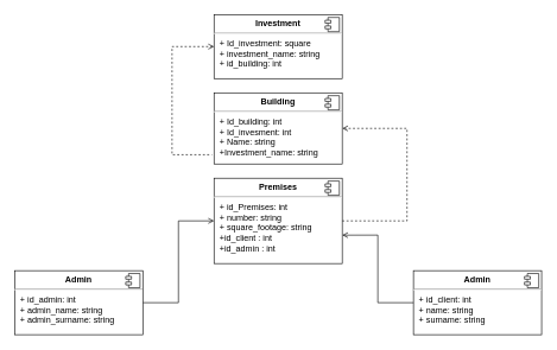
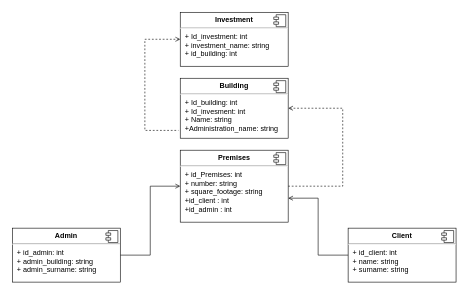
- <mxCell id="6" value="&lt;p style=&quot;margin:0px;margin-top:6px;text-align:center;&quot;&gt;&lt;b&gt;Investment&lt;/b&gt;&lt;/p&gt;&lt;hr&gt;&lt;p style=&quot;margin:0px;margin-left:8px;&quot;&gt;+ Id_investment: square&lt;br&gt;+ investment_name: string&lt;/p&gt;&lt;p style=&quot;margin:0px;margin-left:8px;&quot;&gt;+ id_building: int&lt;/p&gt;&lt;p style=&quot;margin:0px;margin-left:8px;&quot;&gt;&lt;br&gt;&lt;/p&gt;" style="align=left;overflow=fill;html=1;dropTarget=0;whiteSpace=wrap;" vertex="1" parent="1"><mxGeometry x="300" y="20" width="180" height="90" as="geometry" /></mxCell>
+ <mxCell id="6" value="&lt;p style=&quot;margin:0px;margin-top:6px;text-align:center;&quot;&gt;&lt;b&gt;Investment&lt;/b&gt;&lt;/p&gt;&lt;hr&gt;&lt;p style=&quot;margin:0px;margin-left:8px;&quot;&gt;+ Id_investment: int&lt;br&gt;+ investment_name: string&lt;/p&gt;&lt;p style=&quot;margin:0px;margin-left:8px;&quot;&gt;+ id_building: int&lt;/p&gt;&lt;p style=&quot;margin:0px;margin-left:8px;&quot;&gt;&lt;br&gt;&lt;/p&gt;" style="align=left;overflow=fill;html=1;dropTarget=0;whiteSpace=wrap;" vertex="1" parent="1"><mxGeometry x="300" y="20" width="180" height="90" as="geometry" /></mxCell>
- <mxCell id="13" value="&lt;p style=&quot;margin:0px;margin-top:6px;text-align:center;&quot;&gt;&lt;b&gt;Building&lt;/b&gt;&lt;/p&gt;&lt;hr&gt;&lt;p style=&quot;margin:0px;margin-left:8px;&quot;&gt;+ Id_building: int&lt;/p&gt;&lt;p style=&quot;margin:0px;margin-left:8px;&quot;&gt;+ Id_invesment: int&lt;br&gt;+ Name: string&lt;/p&gt;&lt;p style=&quot;margin:0px;margin-left:8px;&quot;&gt;+Investment_name: string&lt;/p&gt;" style="align=left;overflow=fill;html=1;dropTarget=0;whiteSpace=wrap;" vertex="1" parent="1"><mxGeometry x="300" y="130" width="180" height="100" as="geometry" /></mxCell>
+ <mxCell id="13" value="&lt;p style=&quot;margin:0px;margin-top:6px;text-align:center;&quot;&gt;&lt;b&gt;Building&lt;/b&gt;&lt;/p&gt;&lt;hr&gt;&lt;p style=&quot;margin:0px;margin-left:8px;&quot;&gt;+ Id_building: int&lt;/p&gt;&lt;p style=&quot;margin:0px;margin-left:8px;&quot;&gt;+ Id_invesment: int&lt;br&gt;+ Name: string&lt;/p&gt;&lt;p style=&quot;margin:0px;margin-left:8px;&quot;&gt;+Administration_name: string&lt;/p&gt;" style="align=left;overflow=fill;html=1;dropTarget=0;whiteSpace=wrap;" vertex="1" parent="1"><mxGeometry x="300" y="130" width="180" height="100" as="geometry" /></mxCell>
- <mxCell id="3" value="&lt;p style=&quot;margin:0px;margin-top:6px;text-align:center;&quot;&gt;&lt;b&gt;Admin&lt;/b&gt;&lt;/p&gt;&lt;hr&gt;&lt;p style=&quot;margin:0px;margin-left:8px;&quot;&gt;+ id_admin: int&lt;br&gt;+ admin_name: string&lt;/p&gt;&lt;p style=&quot;margin:0px;margin-left:8px;&quot;&gt;+ admin_surname: string&lt;/p&gt;&lt;p style=&quot;margin:0px;margin-left:8px;&quot;&gt;&lt;br&gt;&lt;/p&gt;" style="align=left;overflow=fill;html=1;dropTarget=0;whiteSpace=wrap;" vertex="1" parent="1"><mxGeometry x="20" y="380" width="180" height="90" as="geometry" /></mxCell>
+ <mxCell id="3" value="&lt;p style=&quot;margin:0px;margin-top:6px;text-align:center;&quot;&gt;&lt;b&gt;Admin&lt;/b&gt;&lt;/p&gt;&lt;hr&gt;&lt;p style=&quot;margin:0px;margin-left:8px;&quot;&gt;+ id_admin: int&lt;br&gt;+ admin_building: string&lt;/p&gt;&lt;p style=&quot;margin:0px;margin-left:8px;&quot;&gt;+ admin_surname: string&lt;/p&gt;&lt;p style=&quot;margin:0px;margin-left:8px;&quot;&gt;&lt;br&gt;&lt;/p&gt;" style="align=left;overflow=fill;html=1;dropTarget=0;whiteSpace=wrap;" vertex="1" parent="1"><mxGeometry x="20" y="380" width="180" height="90" as="geometry" /></mxCell>
- <mxCell id="8" value="&lt;p style=&quot;margin:0px;margin-top:6px;text-align:center;&quot;&gt;&lt;b&gt;Admin&lt;/b&gt;&lt;br&gt;&lt;/p&gt;&lt;hr&gt;&lt;p style=&quot;margin:0px;margin-left:8px;&quot;&gt;+ id_client: int&lt;br&gt;+ name: string&lt;/p&gt;&lt;p style=&quot;margin:0px;margin-left:8px;&quot;&gt;+ surname: string&lt;/p&gt;" style="align=left;overflow=fill;html=1;dropTarget=0;whiteSpace=wrap;" vertex="1" parent="1"><mxGeometry x="580" y="380" width="180" height="90" as="geometry" /></mxCell>
+ <mxCell id="8" value="&lt;p style=&quot;margin:0px;margin-top:6px;text-align:center;&quot;&gt;&lt;b&gt;Client&lt;/b&gt;&lt;br&gt;&lt;/p&gt;&lt;hr&gt;&lt;p style=&quot;margin:0px;margin-left:8px;&quot;&gt;+ id_client: int&lt;br&gt;+ name: string&lt;/p&gt;&lt;p style=&quot;margin:0px;margin-left:8px;&quot;&gt;+ surname: string&lt;/p&gt;" style="align=left;overflow=fill;html=1;dropTarget=0;whiteSpace=wrap;" vertex="1" parent="1"><mxGeometry x="580" y="380" width="180" height="90" as="geometry" /></mxCell>
